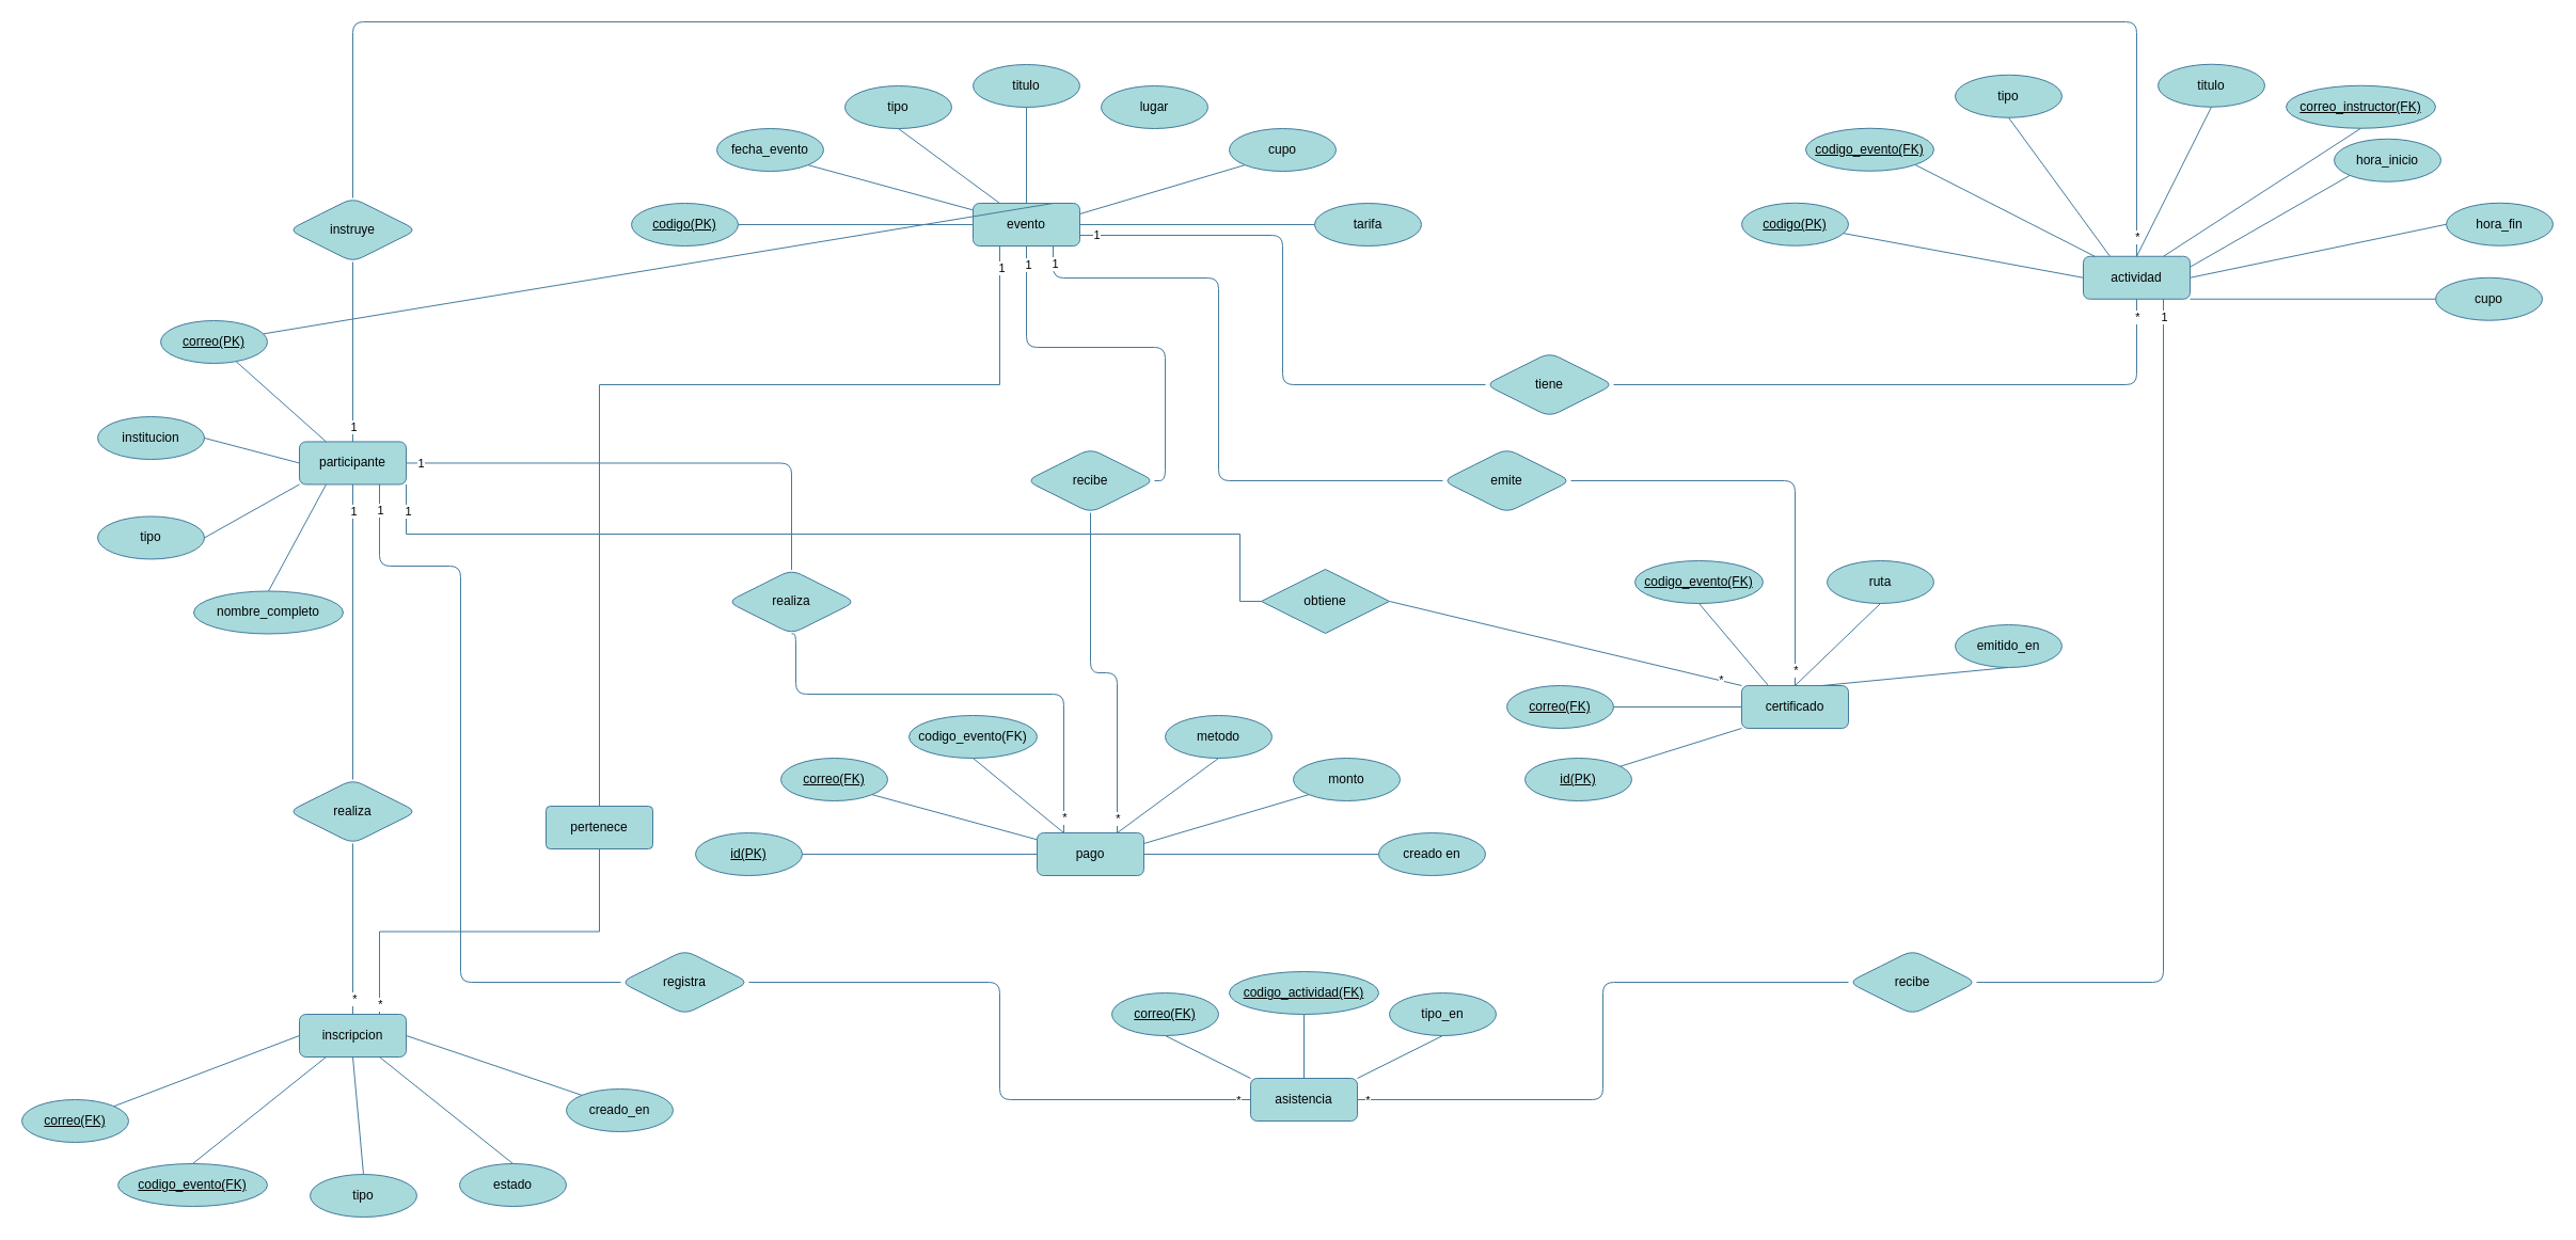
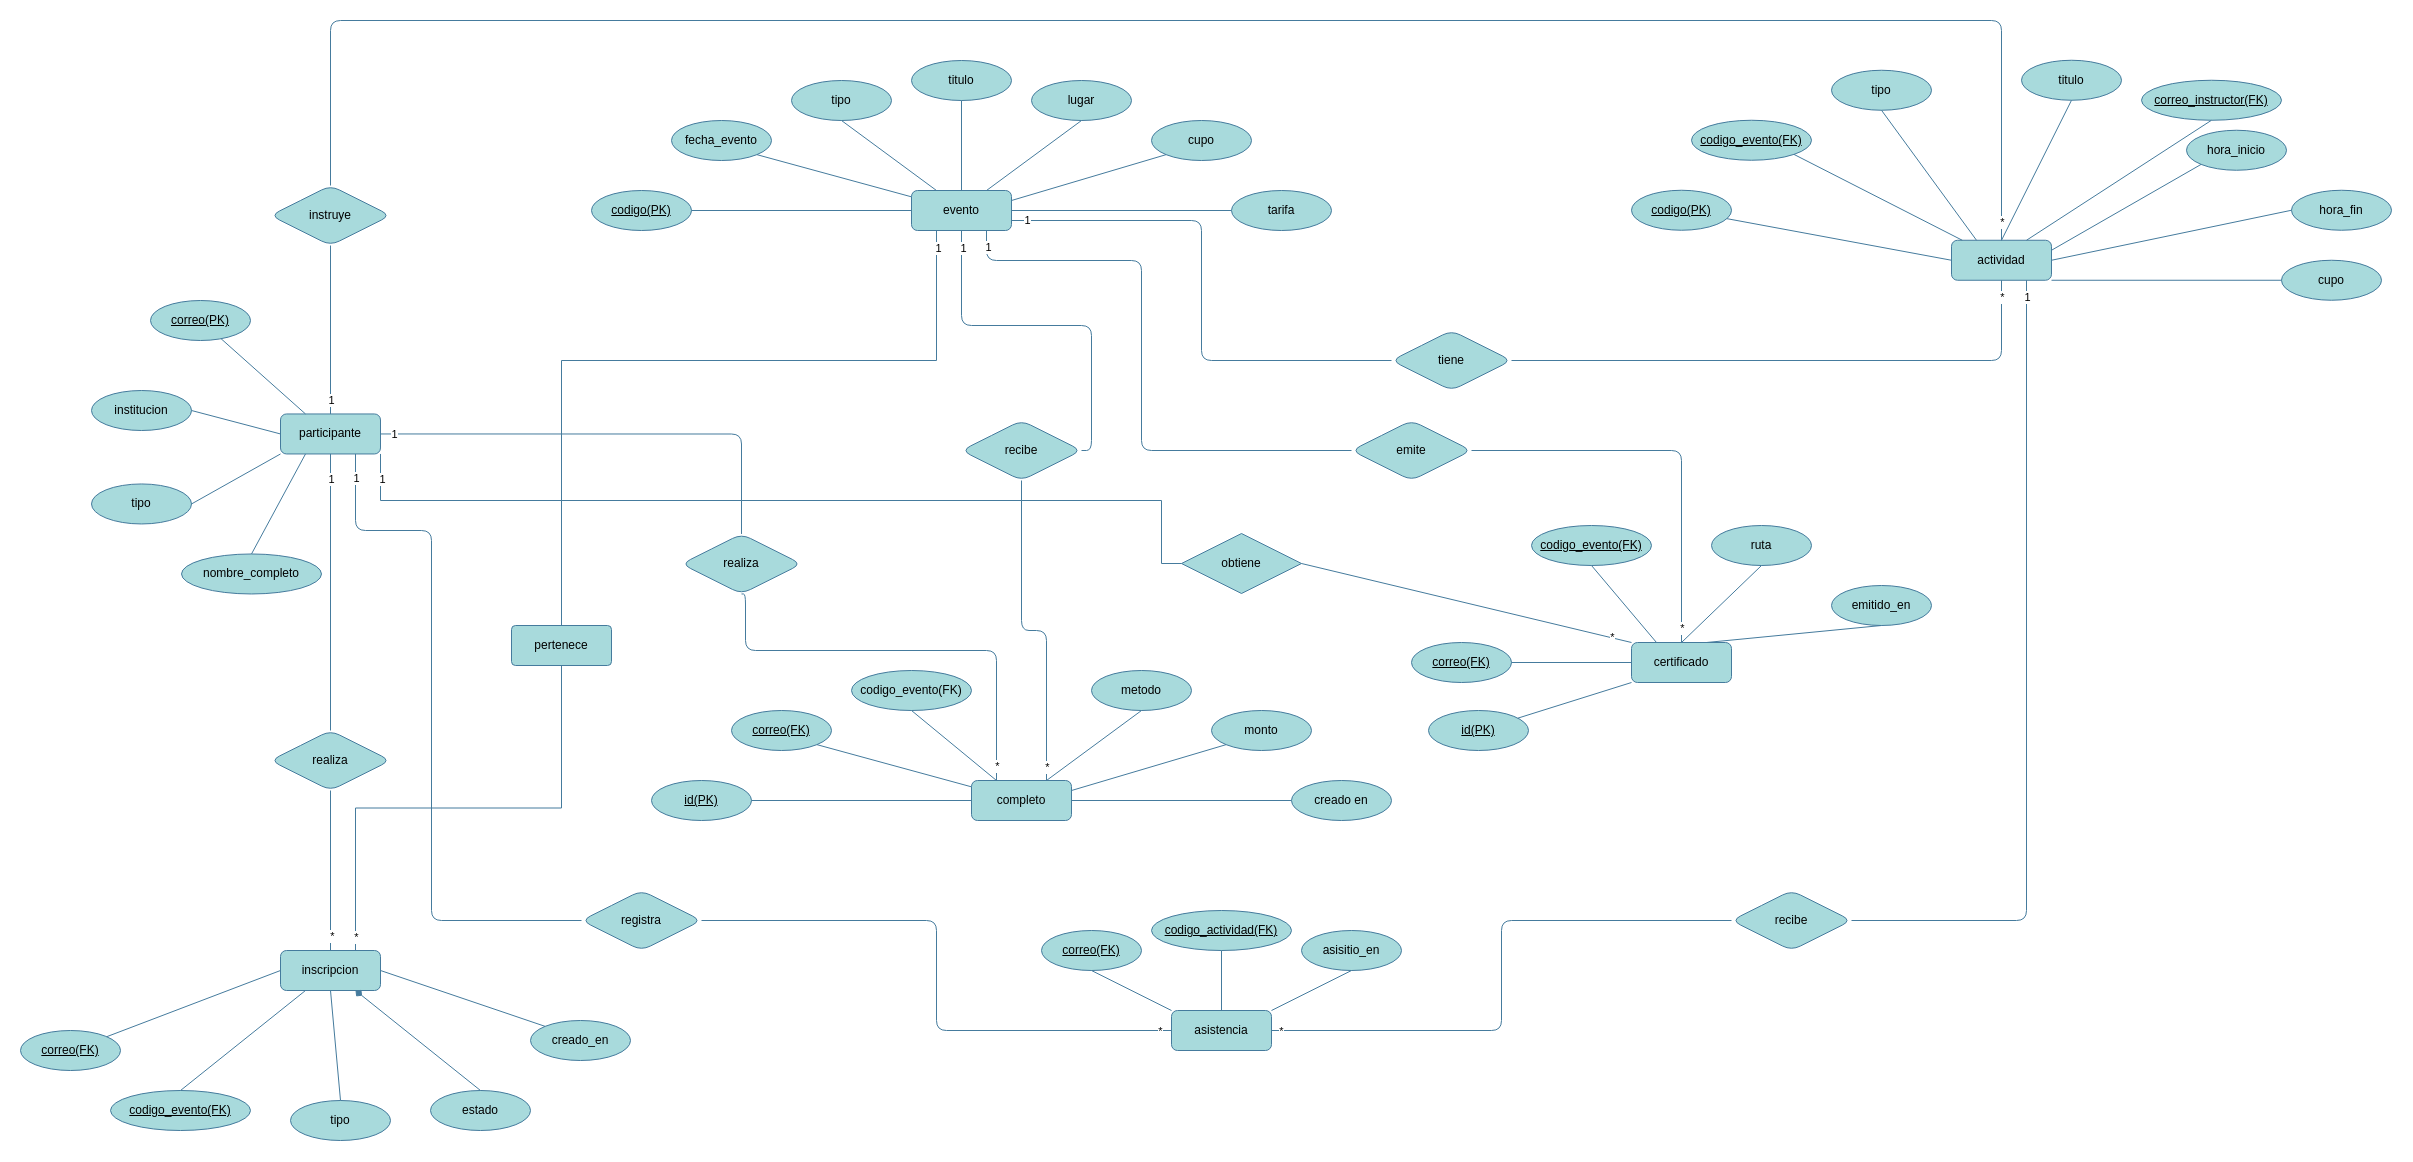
- <mxCell id="14" value="" style="endArrow=none;html=1;rounded=1;exitX=0.75;exitY=0;exitDx=0;exitDy=0;labelBackgroundColor=none;strokeColor=#457B9D;fontColor=light-dark(#000000,#E2E2E2);" parent="1" source="2" target="65" edge="1"><mxGeometry relative="1" as="geometry"><mxPoint x="1091" y="330" as="sourcePoint" /><mxPoint x="1291" y="330" as="targetPoint" /></mxGeometry></mxCell>
+ <mxCell id="14" value="" style="endArrow=none;html=1;rounded=1;entryX=0.5;entryY=1;entryDx=0;entryDy=0;exitX=0.75;exitY=0;exitDx=0;exitDy=0;labelBackgroundColor=none;strokeColor=#457B9D;fontColor=light-dark(#000000,#E2E2E2);" parent="1" source="2" target="7" edge="1"><mxGeometry relative="1" as="geometry"><mxPoint x="1091" y="330" as="sourcePoint" /><mxPoint x="1291" y="330" as="targetPoint" /></mxGeometry></mxCell>
- <mxCell id="125" value="pertenece" style="rounded=1;arcSize=10;whiteSpace=wrap;html=1;align=center;labelBackgroundColor=none;fillColor=#A8DADC;strokeColor=#457B9D;fontColor=light-dark(#000000,#E2E2E2);" parent="1" vertex="1"><mxGeometry x="511" y="755" width="100" height="40" as="geometry" /></mxCell>
+ <mxCell id="125" value="pertenece" style="rounded=1;arcSize=10;whiteSpace=wrap;html=1;align=center;labelBackgroundColor=none;fillColor=#A8DADC;strokeColor=#457B9D;fontColor=light-dark(#000000,#E2E2E2);" parent="1" vertex="1"><mxGeometry x="511" y="625" width="100" height="40" as="geometry" /></mxCell>
- <mxCell id="80" value="pago" style="whiteSpace=wrap;html=1;align=center;labelBackgroundColor=none;fillColor=#A8DADC;strokeColor=#457B9D;fontColor=light-dark(#000000,#E2E2E2);rounded=1;" parent="1" vertex="1"><mxGeometry x="971" y="780" width="100" height="40" as="geometry" /></mxCell>
+ <mxCell id="80" value="completo" style="whiteSpace=wrap;html=1;align=center;labelBackgroundColor=none;fillColor=#A8DADC;strokeColor=#457B9D;fontColor=light-dark(#000000,#E2E2E2);rounded=1;" parent="1" vertex="1"><mxGeometry x="971" y="780" width="100" height="40" as="geometry" /></mxCell>
- <mxCell id="111" value="tipo_en" style="ellipse;whiteSpace=wrap;html=1;align=center;labelBackgroundColor=none;fillColor=#A8DADC;strokeColor=#457B9D;fontColor=light-dark(#000000,#E2E2E2);rounded=1;" parent="1" vertex="1"><mxGeometry x="1301" y="930" width="100" height="40" as="geometry" /></mxCell>
+ <mxCell id="111" value="asisitio_en" style="ellipse;whiteSpace=wrap;html=1;align=center;labelBackgroundColor=none;fillColor=#A8DADC;strokeColor=#457B9D;fontColor=light-dark(#000000,#E2E2E2);rounded=1;" parent="1" vertex="1"><mxGeometry x="1301" y="930" width="100" height="40" as="geometry" /></mxCell>
- <mxCell id="46" value="" style="endArrow=none;html=1;rounded=1;entryX=0.75;entryY=1;entryDx=0;entryDy=0;exitX=0.5;exitY=0;exitDx=0;exitDy=0;labelBackgroundColor=none;strokeColor=#457B9D;fontColor=light-dark(#000000,#E2E2E2);" parent="1" source="41" target="37" edge="1"><mxGeometry relative="1" as="geometry"><mxPoint x="430" y="1030" as="sourcePoint" /><mxPoint x="630" y="1030" as="targetPoint" /></mxGeometry></mxCell>
+ <mxCell id="46" value="" style="endArrow=diamond;html=1;rounded=1;entryX=0.75;entryY=1;entryDx=0;entryDy=0;exitX=0.5;exitY=0;exitDx=0;exitDy=0;labelBackgroundColor=none;strokeColor=#457B9D;fontColor=light-dark(#000000,#E2E2E2);" parent="1" source="41" target="37" edge="1"><mxGeometry relative="1" as="geometry"><mxPoint x="430" y="1030" as="sourcePoint" /><mxPoint x="630" y="1030" as="targetPoint" /></mxGeometry></mxCell>
